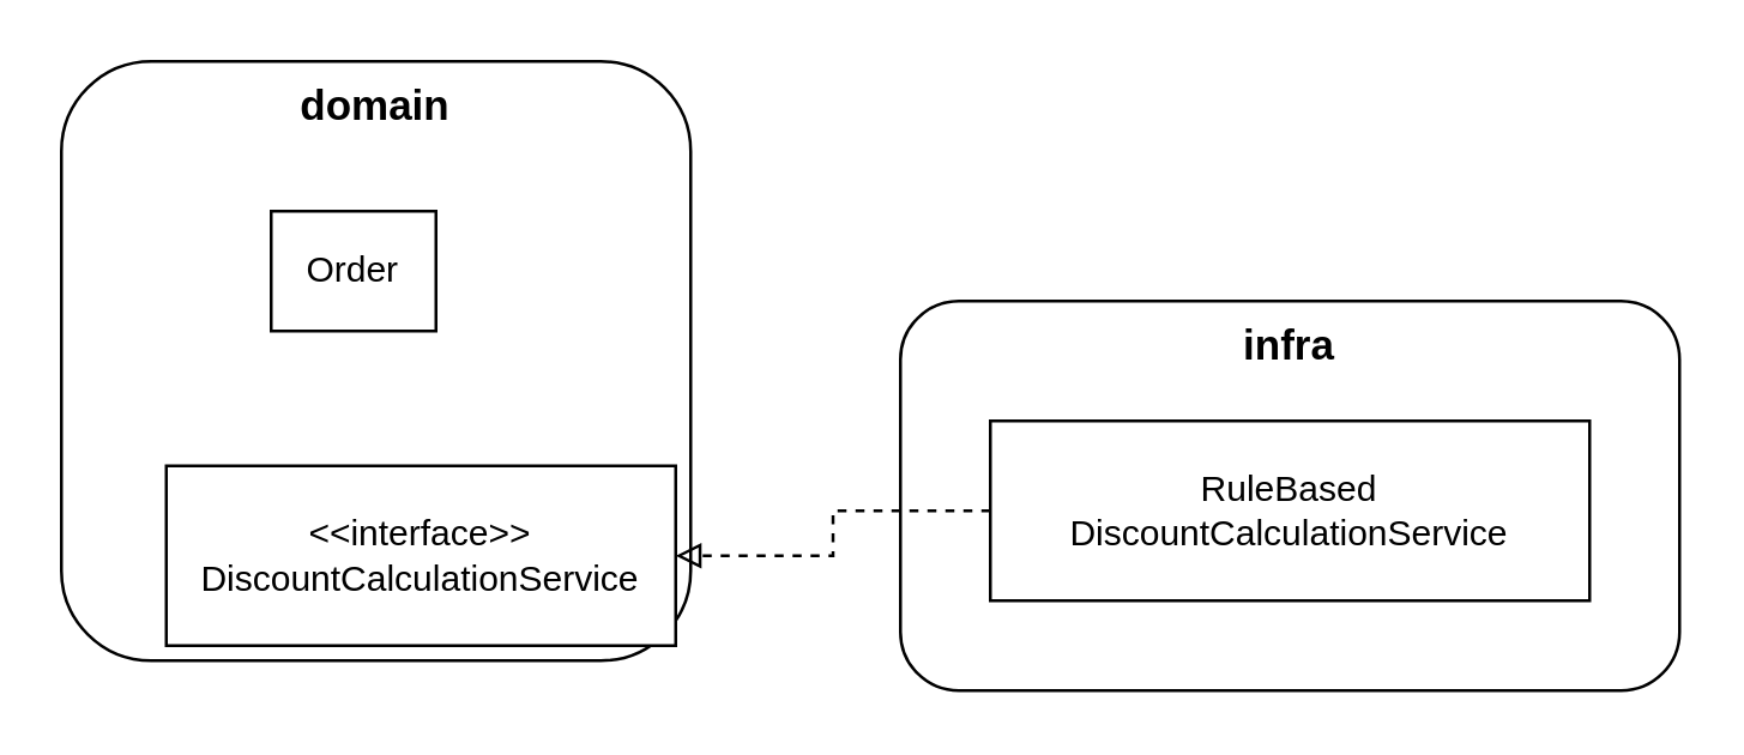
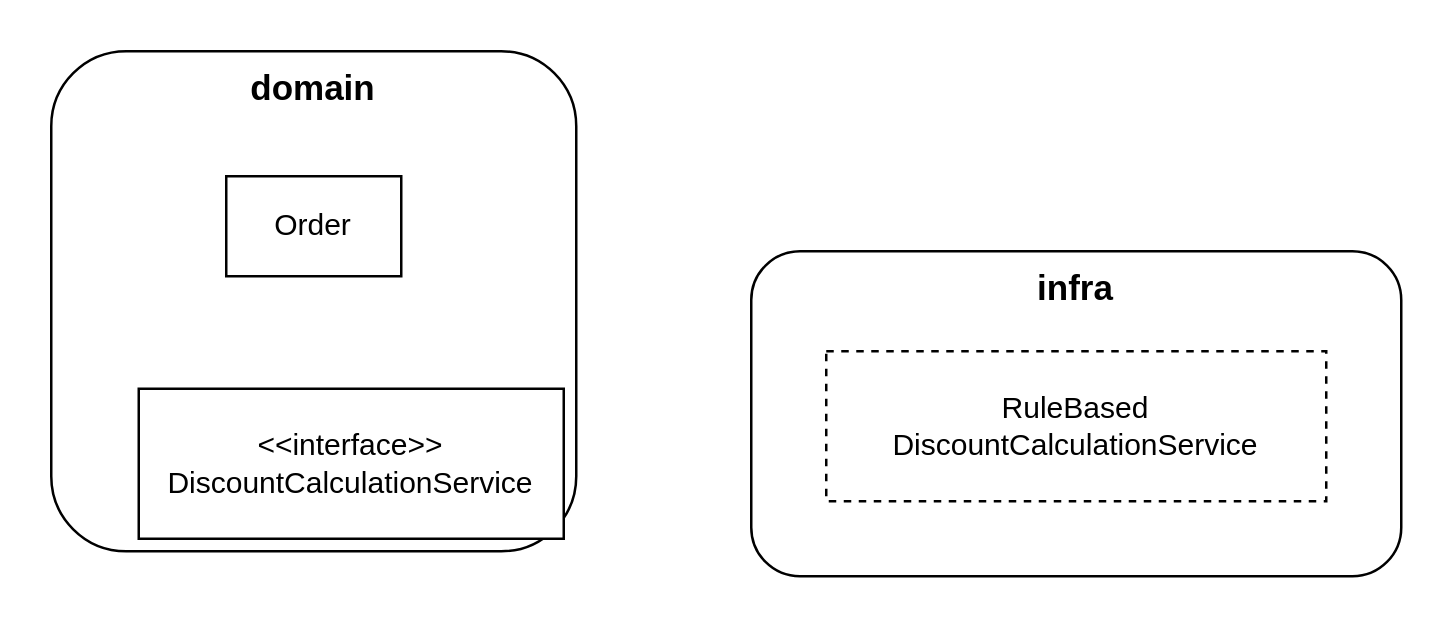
- <mxCell id="4" value="Order" style="rounded=0;whiteSpace=wrap;html=1;" vertex="1" parent="1"><mxGeometry x="90" y="70" width="55" height="40" as="geometry" /></mxCell>
+ <mxCell id="4" value="Order" style="rounded=0;whiteSpace=wrap;html=1;" vertex="1" parent="1"><mxGeometry x="90" y="70" width="70" height="40" as="geometry" /></mxCell>
- <mxCell id="7" value="RuleBased&lt;div&gt;DiscountCalculationService&lt;/div&gt;" style="rounded=0;whiteSpace=wrap;html=1;" vertex="1" parent="1"><mxGeometry x="330" y="140" width="200" height="60" as="geometry" /></mxCell>
+ <mxCell id="7" value="RuleBased&lt;div&gt;DiscountCalculationService&lt;/div&gt;" style="rounded=0;whiteSpace=wrap;html=1;dashed=1;" vertex="1" parent="1"><mxGeometry x="330" y="140" width="200" height="60" as="geometry" /></mxCell>
- <mxCell id="6" style="edgeStyle=orthogonalEdgeStyle;rounded=0;orthogonalLoop=1;jettySize=auto;html=1;entryX=1;entryY=0.5;entryDx=0;entryDy=0;dashed=1;endArrow=block;endFill=0;" edge="1" parent="1" source="7" target="5"><mxGeometry relative="1" as="geometry" /></mxCell>
